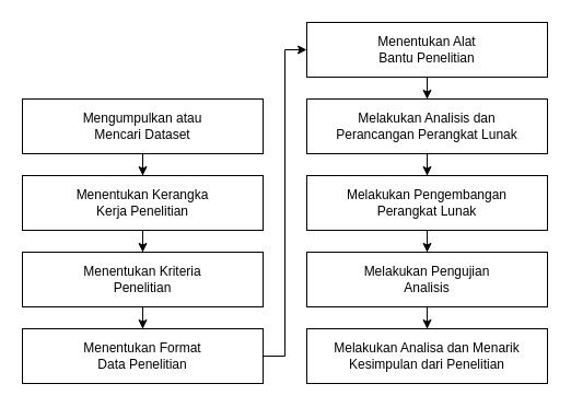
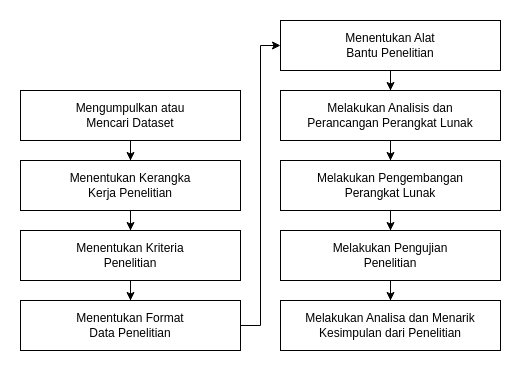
- <mxCell id="16" value="Melakukan Pengujian&lt;br&gt;Analisis" style="rounded=0;whiteSpace=wrap;html=1;" vertex="1" parent="1"><mxGeometry x="280" y="230" width="220" height="50" as="geometry" /></mxCell>
+ <mxCell id="16" value="Melakukan Pengujian&lt;br&gt;Penelitian" style="rounded=0;whiteSpace=wrap;html=1;" vertex="1" parent="1"><mxGeometry x="280" y="230" width="220" height="50" as="geometry" /></mxCell>
